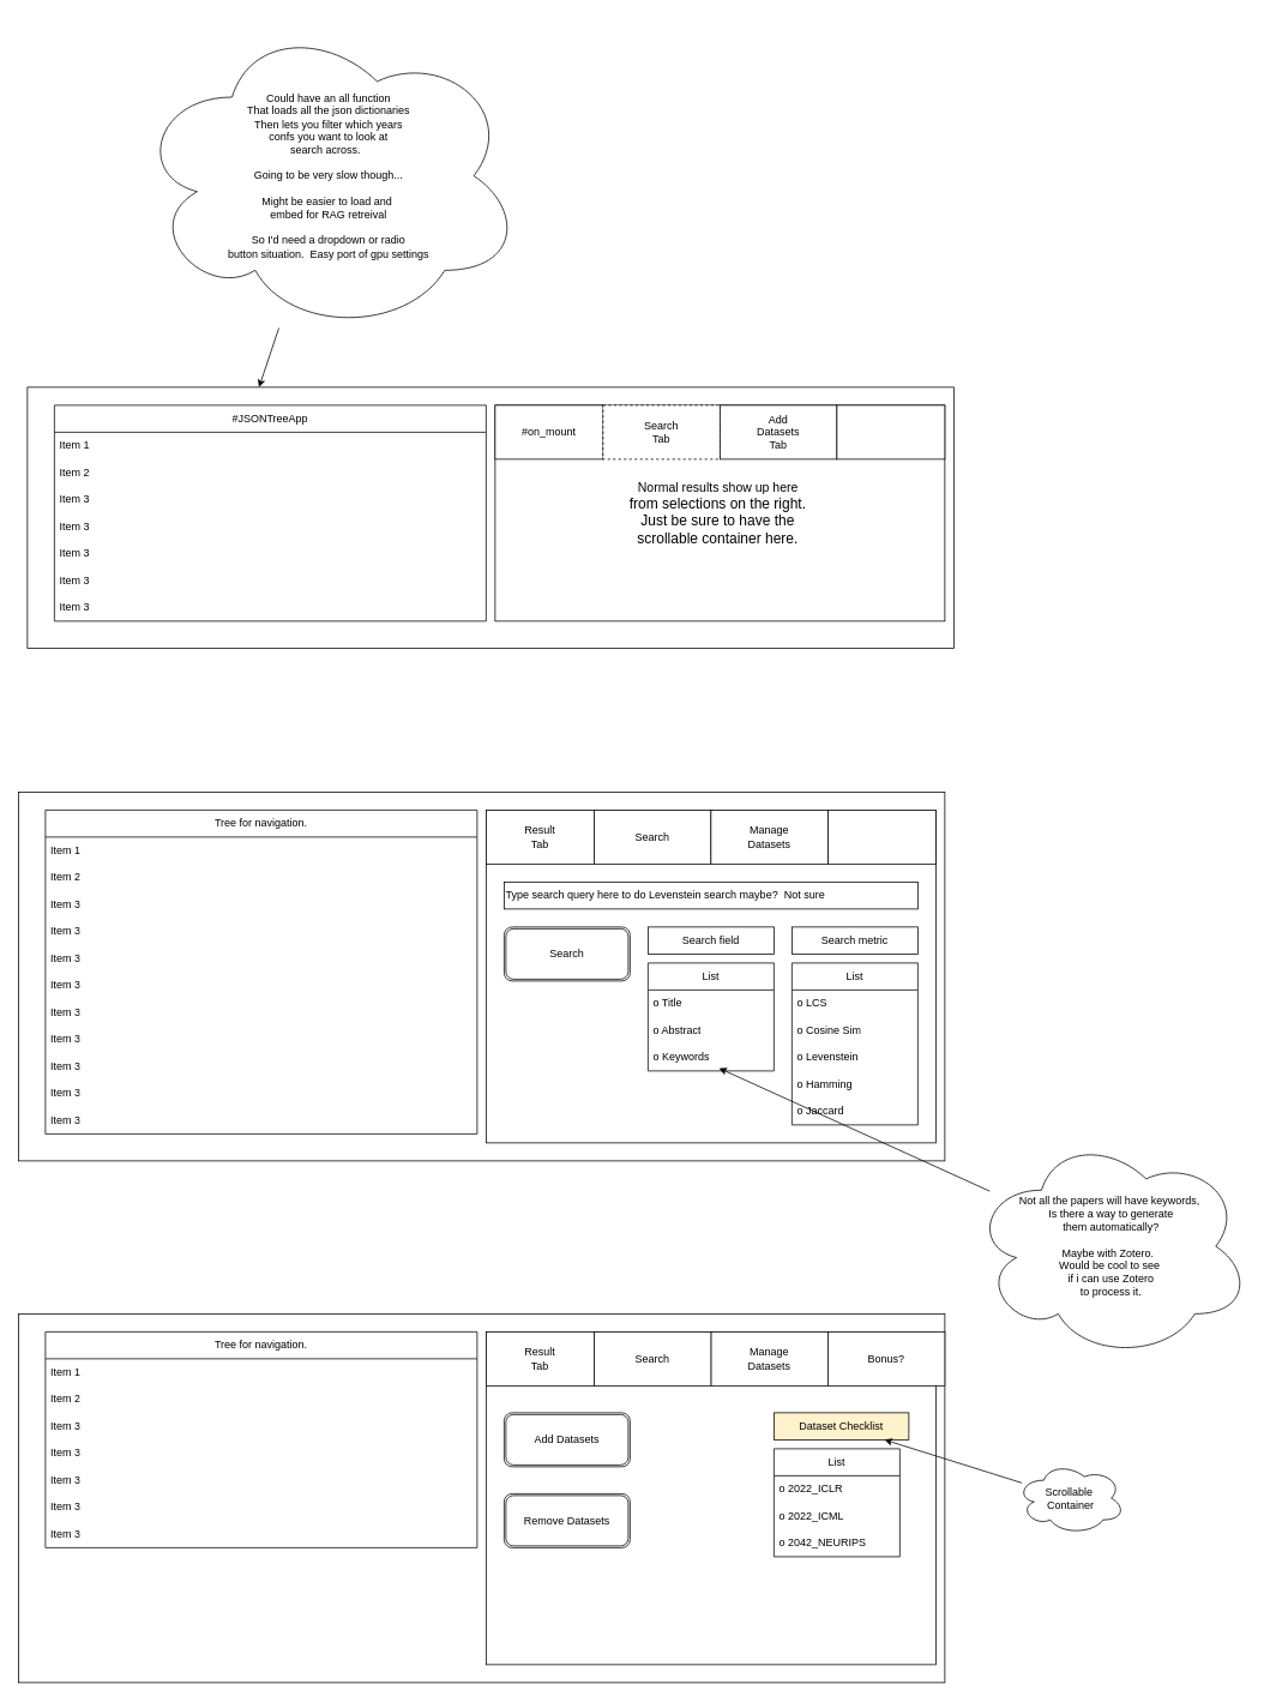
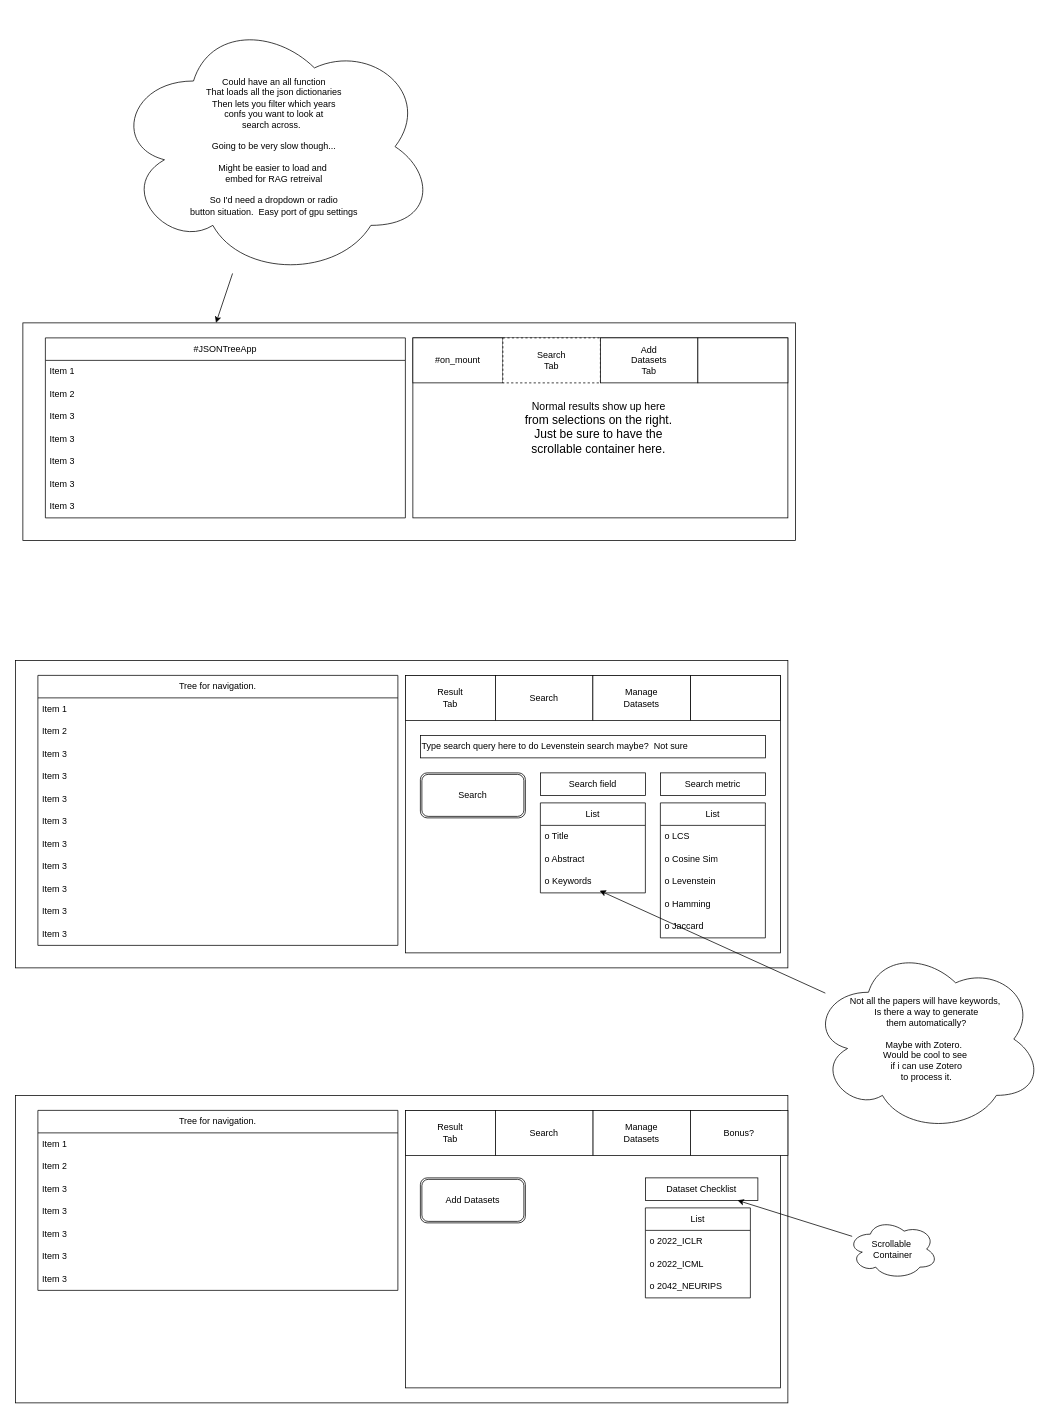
- <mxCell id="56" value="Dataset Checklist" style="rounded=0;whiteSpace=wrap;html=1;fillColor=#fff2cc;" parent="1" vertex="1"><mxGeometry x="860" y="1570" width="150" height="30" as="geometry" /></mxCell>
+ <mxCell id="56" value="Dataset Checklist" style="rounded=0;whiteSpace=wrap;html=1;" parent="1" vertex="1"><mxGeometry x="860" y="1570" width="150" height="30" as="geometry" /></mxCell>
- <mxCell id="65" value="Remove Datasets" style="shape=ext;double=1;rounded=1;whiteSpace=wrap;html=1;" parent="1" vertex="1"><mxGeometry x="560" y="1660" width="140" height="60" as="geometry" /></mxCell>
